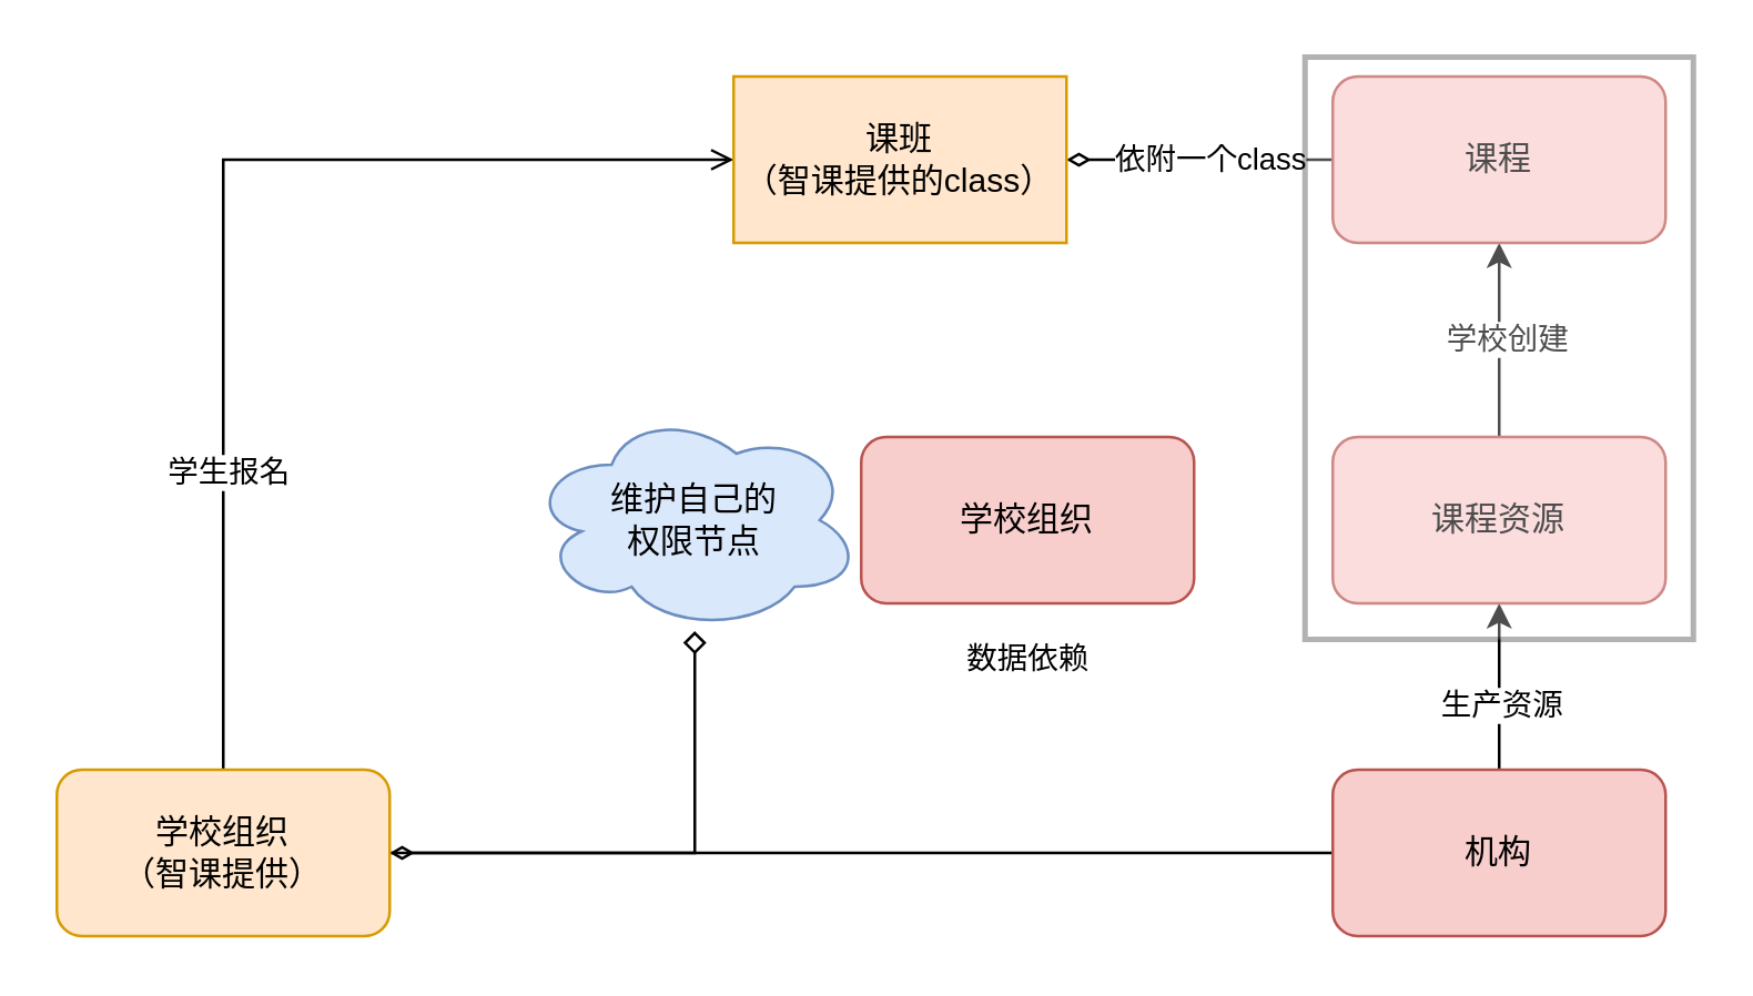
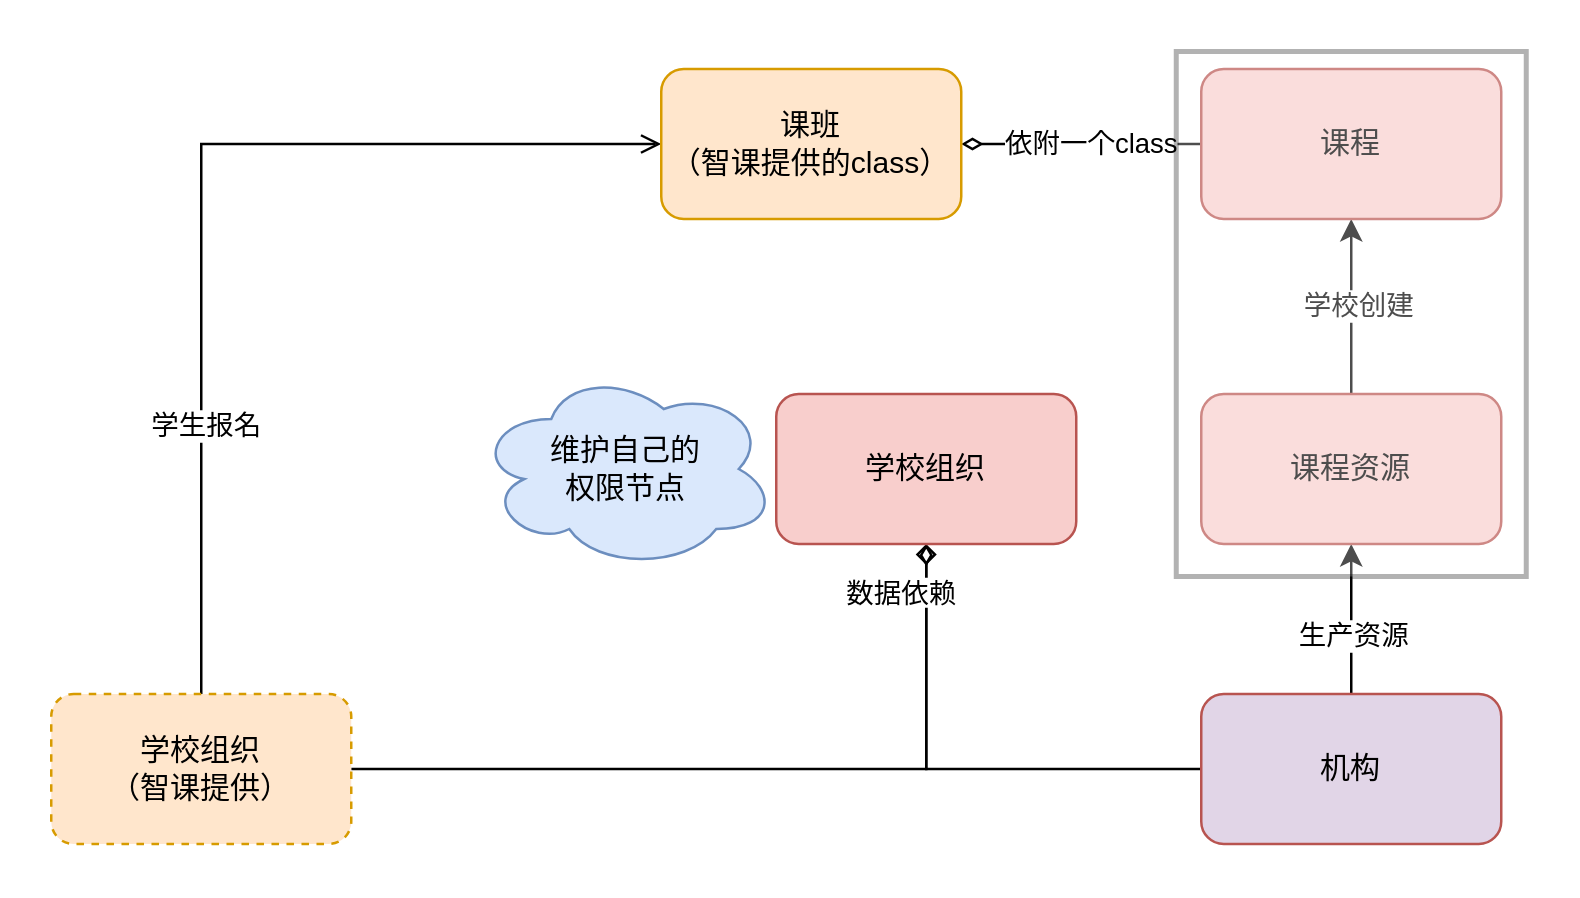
- <mxCell id="17" value="课班&lt;br&gt;（智课提供的class）" style="rounded=0;whiteSpace=wrap;html=1;fillColor=#ffe6cc;strokeColor=#d79b00;" vertex="1" parent="1"><mxGeometry x="264" y="27" width="120" height="60" as="geometry" /></mxCell>
+ <mxCell id="17" value="课班&lt;br&gt;（智课提供的class）" style="whiteSpace=wrap;html=1;fillColor=#ffe6cc;strokeColor=#d79b00;rounded=1;" vertex="1" parent="1"><mxGeometry x="264" y="27" width="120" height="60" as="geometry" /></mxCell>
- <mxCell id="19" value="&lt;span style=&quot;font-size: 11px ; background-color: rgb(255 , 255 , 255)&quot;&gt;数据依赖&lt;/span&gt;" style="text;html=1;align=center;verticalAlign=middle;resizable=0;points=[];autosize=1;strokeColor=none;fillColor=none;" vertex="1" parent="1"><mxGeometry x="340" y="227" width="60" height="20" as="geometry" /></mxCell>
+ <mxCell id="19" value="&lt;span style=&quot;font-size: 11px ; background-color: rgb(255 , 255 , 255)&quot;&gt;数据依赖&lt;/span&gt;" style="text;html=1;align=center;verticalAlign=middle;resizable=0;points=[];autosize=1;strokeColor=none;fillColor=none;" vertex="1" parent="1"><mxGeometry x="330" y="227" width="60" height="20" as="geometry" /></mxCell>
- <mxCell id="9" style="rounded=0;orthogonalLoop=1;jettySize=auto;html=1;endArrow=diamond;endFill=0;edgeStyle=orthogonalEdgeStyle;" edge="1" parent="1" source="12" target="18"><mxGeometry relative="1" as="geometry" /></mxCell>
+ <mxCell id="9" style="rounded=0;orthogonalLoop=1;jettySize=auto;html=1;entryX=0.5;entryY=1;entryDx=0;entryDy=0;endArrow=diamond;endFill=0;edgeStyle=orthogonalEdgeStyle;" edge="1" parent="1" source="12" target="13"><mxGeometry relative="1" as="geometry" /></mxCell>
- <mxCell id="12" value="学校组织&lt;br&gt;（智课提供）" style="rounded=1;whiteSpace=wrap;html=1;fillColor=#ffe6cc;strokeColor=#d79b00;" vertex="1" parent="1"><mxGeometry x="20" y="277" width="120" height="60" as="geometry" /></mxCell>
+ <mxCell id="12" value="学校组织&lt;br&gt;（智课提供）" style="rounded=1;whiteSpace=wrap;html=1;fillColor=#ffe6cc;strokeColor=#d79b00;dashed=1;" vertex="1" parent="1"><mxGeometry x="20" y="277" width="120" height="60" as="geometry" /></mxCell>
- <mxCell id="2" style="rounded=0;orthogonalLoop=1;jettySize=auto;html=1;endArrow=diamondThin;endFill=0;edgeStyle=orthogonalEdgeStyle;" edge="1" parent="1" source="5" target="12"><mxGeometry relative="1" as="geometry" /></mxCell>
+ <mxCell id="2" style="rounded=0;orthogonalLoop=1;jettySize=auto;html=1;entryX=0.5;entryY=1;entryDx=0;entryDy=0;endArrow=diamondThin;endFill=0;edgeStyle=orthogonalEdgeStyle;" edge="1" parent="1" source="5" target="13"><mxGeometry relative="1" as="geometry" /></mxCell>
- <mxCell id="5" value="机构" style="rounded=1;whiteSpace=wrap;html=1;fillColor=#f8cecc;strokeColor=#b85450;" vertex="1" parent="1"><mxGeometry x="480" y="277" width="120" height="60" as="geometry" /></mxCell>
+ <mxCell id="5" value="机构" style="rounded=1;whiteSpace=wrap;html=1;fillColor=#e1d5e7;strokeColor=#b85450;" vertex="1" parent="1"><mxGeometry x="480" y="277" width="120" height="60" as="geometry" /></mxCell>
